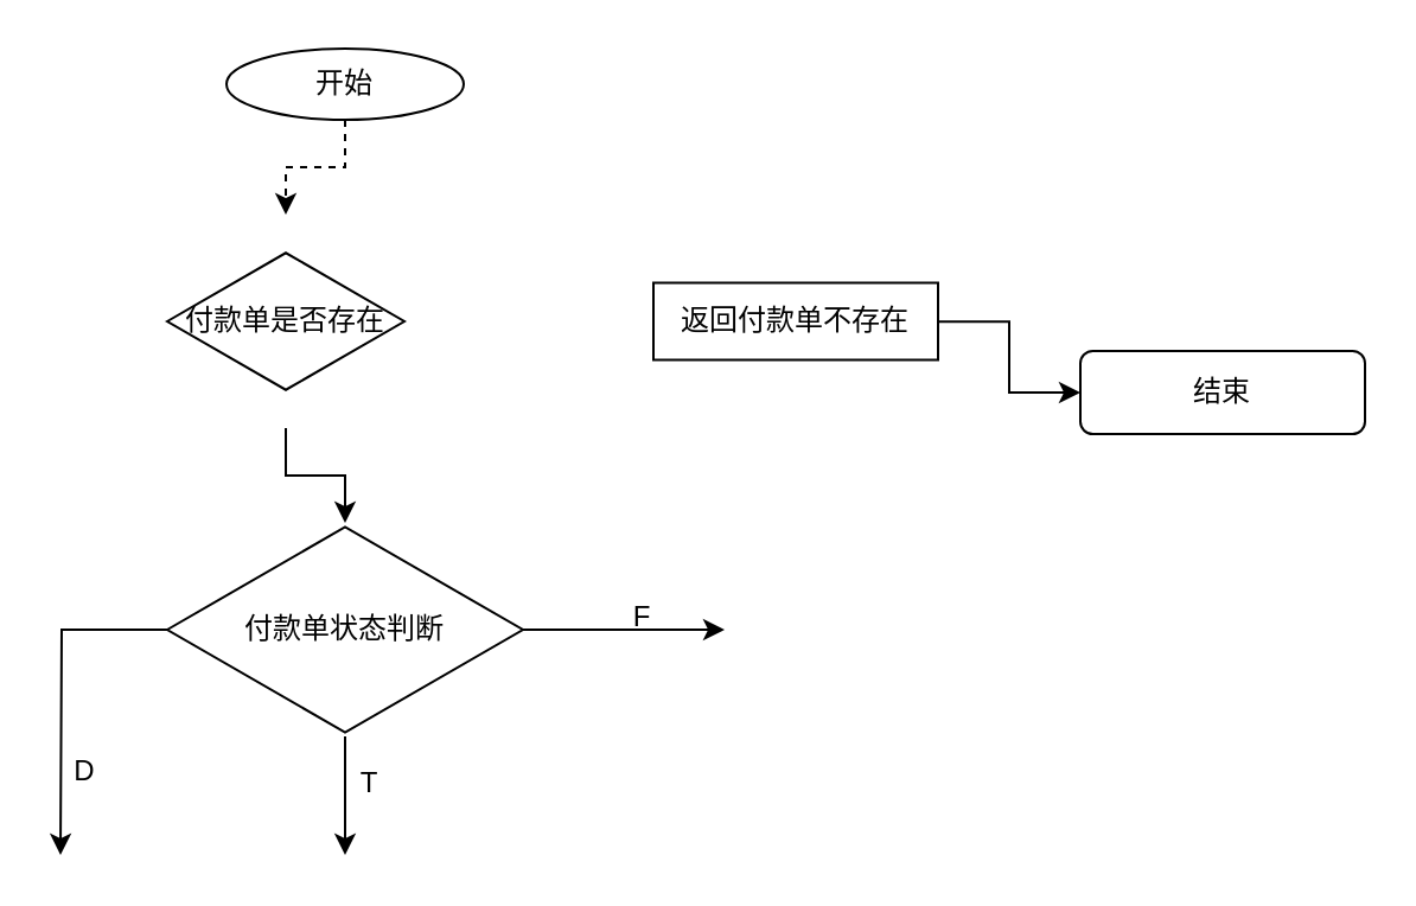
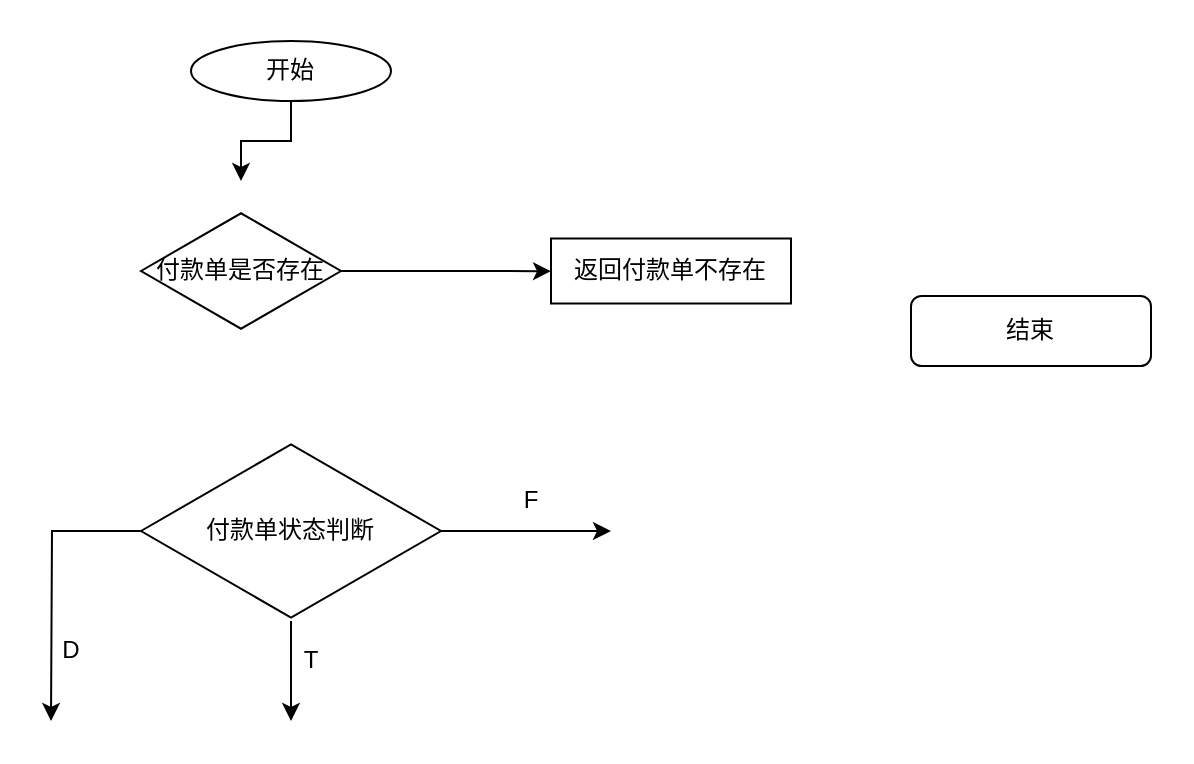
- <mxCell id="2" value="" style="edgeStyle=orthogonalEdgeStyle;rounded=0;orthogonalLoop=1;jettySize=auto;html=1;dashed=1;" edge="1" parent="1" source="3" target="6"><mxGeometry relative="1" as="geometry"><mxPoint x="145" y="70" as="targetPoint" /></mxGeometry></mxCell>
+ <mxCell id="2" value="" style="edgeStyle=orthogonalEdgeStyle;rounded=0;orthogonalLoop=1;jettySize=auto;html=1;" edge="1" parent="1" source="3" target="6"><mxGeometry relative="1" as="geometry"><mxPoint x="145" y="70" as="targetPoint" /></mxGeometry></mxCell>
+ <mxCell id="4" style="edgeStyle=orthogonalEdgeStyle;rounded=0;orthogonalLoop=1;jettySize=auto;html=1;" edge="1" parent="1" source="6" target="8"><mxGeometry relative="1" as="geometry"><mxPoint x="295" y="135" as="targetPoint" /></mxGeometry></mxCell>
- <mxCell id="7" style="edgeStyle=orthogonalEdgeStyle;rounded=0;orthogonalLoop=1;jettySize=auto;html=1;entryX=0;entryY=0.5;entryDx=0;entryDy=0;" edge="1" parent="1" source="8" target="9"><mxGeometry relative="1" as="geometry"><mxPoint x="445" y="135" as="targetPoint" /></mxGeometry></mxCell>
- <mxCell id="5" style="edgeStyle=orthogonalEdgeStyle;rounded=0;orthogonalLoop=1;jettySize=auto;html=1;" edge="1" parent="1" source="6" target="13"><mxGeometry relative="1" as="geometry"><mxPoint x="145" y="220" as="targetPoint" /></mxGeometry></mxCell>
- <mxCell id="14" value="F" style="text;html=1;align=center;verticalAlign=middle;resizable=0;points=[];autosize=1;strokeColor=none;fillColor=none;" vertex="1" parent="1"><mxGeometry x="255" y="245" width="30" height="30" as="geometry" /></mxCell>
+ <mxCell id="14" value="F" style="text;html=1;align=center;verticalAlign=middle;resizable=0;points=[];autosize=1;strokeColor=none;fillColor=none;" vertex="1" parent="1"><mxGeometry x="250" y="235" width="30" height="30" as="geometry" /></mxCell>
